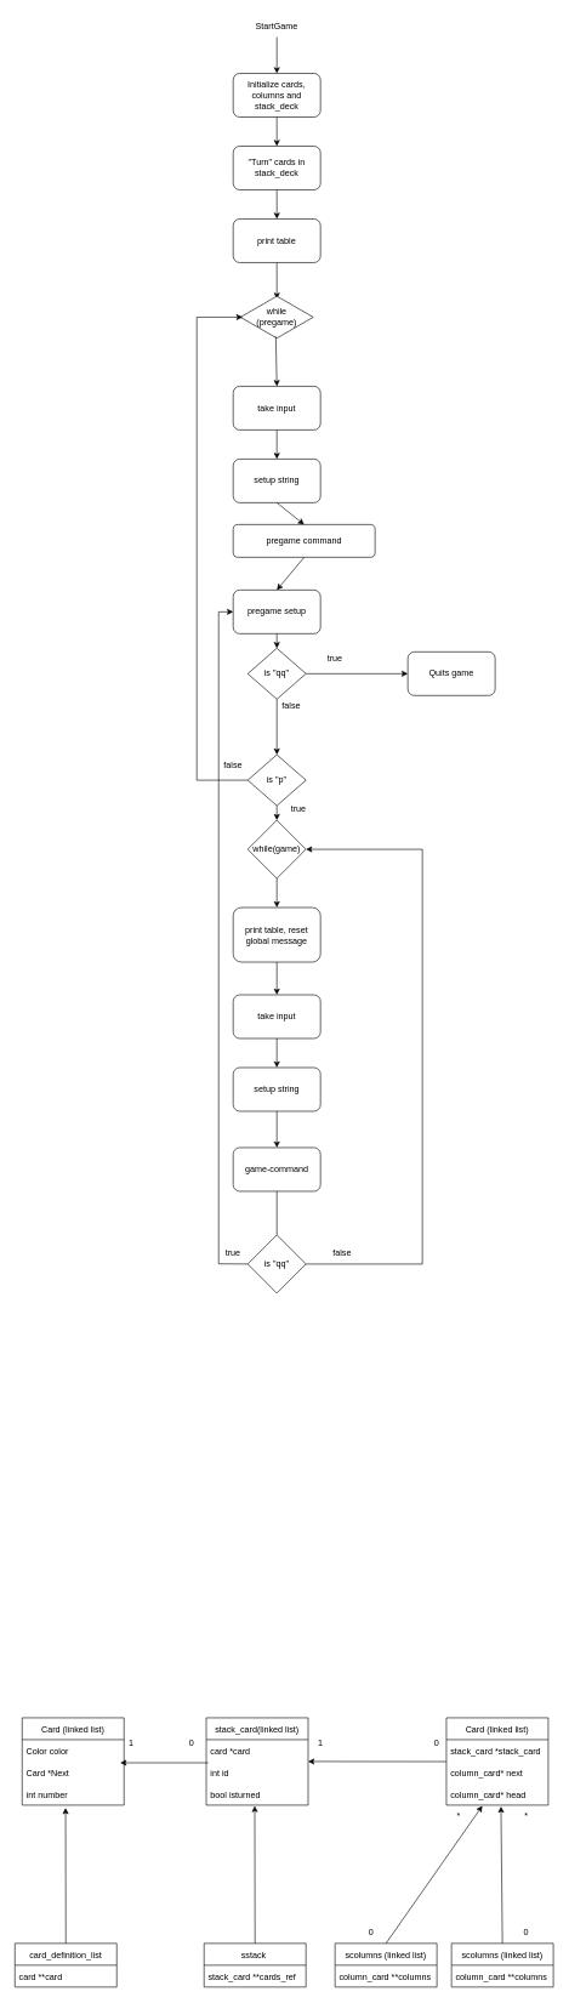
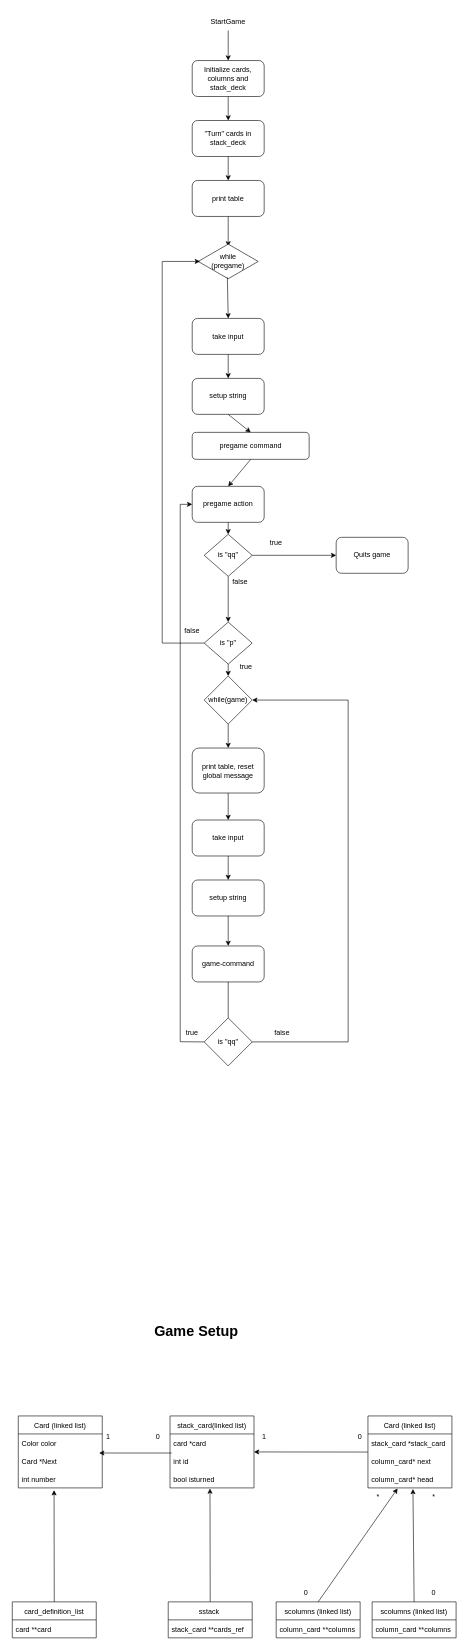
- <mxCell id="31" value="pregame setup" style="rounded=1;whiteSpace=wrap;html=1;" parent="1" vertex="1"><mxGeometry x="320" y="810" width="120" height="60" as="geometry" /></mxCell>
+ <mxCell id="31" value="pregame action" style="rounded=1;whiteSpace=wrap;html=1;" parent="1" vertex="1"><mxGeometry x="320" y="810" width="120" height="60" as="geometry" /></mxCell>
+ <mxCell id="60" value="&lt;h1&gt;Game Setup&lt;/h1&gt;" style="text;html=1;strokeColor=none;fillColor=none;spacing=5;spacingTop=-20;whiteSpace=wrap;overflow=hidden;rounded=0;" vertex="1" parent="1"><mxGeometry x="252" y="2200" width="190" height="120" as="geometry" /></mxCell>
